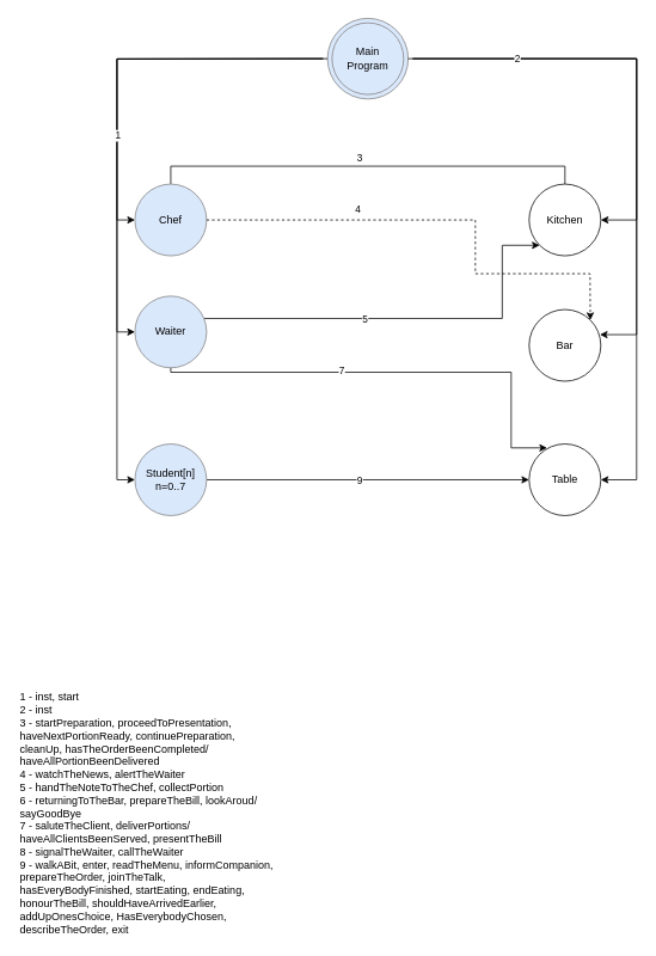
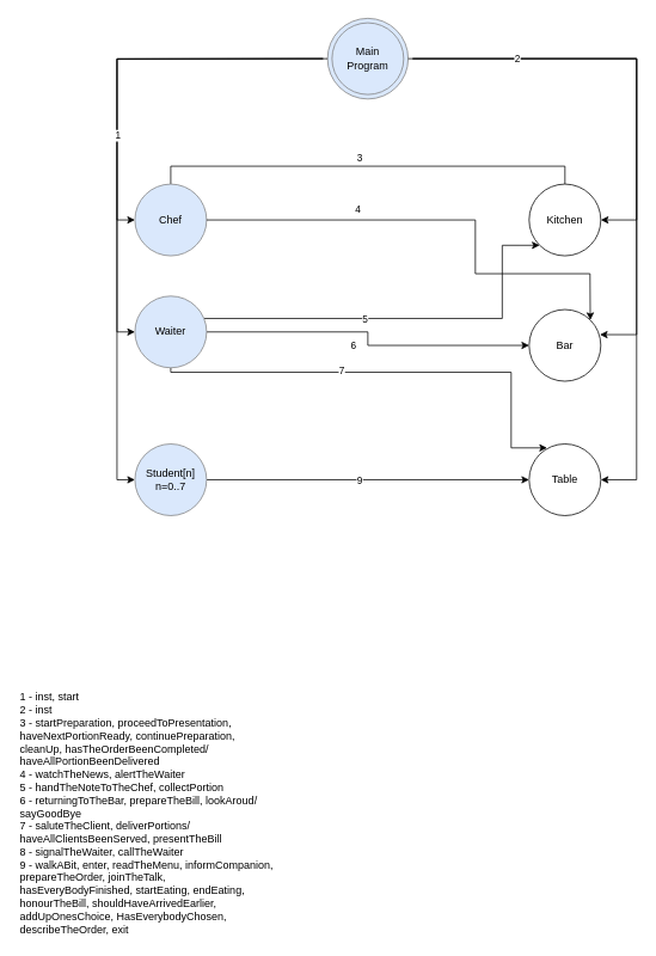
- <mxCell id="29" value="" style="endArrow=classic;html=1;rounded=0;exitX=1;exitY=0.5;exitDx=0;exitDy=0;entryX=1;entryY=0;entryDx=0;entryDy=0;dashed=1;" edge="1" parent="1" source="5" target="18"><mxGeometry width="50" height="50" relative="1" as="geometry"><mxPoint x="320" y="295" as="sourcePoint" /><mxPoint x="370" y="245" as="targetPoint" /><Array as="points"><mxPoint x="530" y="245" /><mxPoint x="530" y="305" /><mxPoint x="658" y="305" /></Array></mxGeometry></mxCell>
+ <mxCell id="29" value="" style="endArrow=classic;html=1;rounded=0;exitX=1;exitY=0.5;exitDx=0;exitDy=0;entryX=1;entryY=0;entryDx=0;entryDy=0;" edge="1" parent="1" source="5" target="18"><mxGeometry width="50" height="50" relative="1" as="geometry"><mxPoint x="320" y="295" as="sourcePoint" /><mxPoint x="370" y="245" as="targetPoint" /><Array as="points"><mxPoint x="530" y="245" /><mxPoint x="530" y="305" /><mxPoint x="658" y="305" /></Array></mxGeometry></mxCell>
+ <mxCell id="13" style="edgeStyle=orthogonalEdgeStyle;rounded=0;orthogonalLoop=1;jettySize=auto;html=1;" edge="1" parent="1" source="17" target="18"><mxGeometry relative="1" as="geometry" /></mxCell>
+ <mxCell id="14" value="6" style="edgeLabel;html=1;align=center;verticalAlign=middle;resizable=0;points=[];" connectable="0" vertex="1" parent="13"><mxGeometry x="0.069" y="1" relative="1" as="geometry"><mxPoint x="-22" y="1" as="offset" /></mxGeometry></mxCell>
